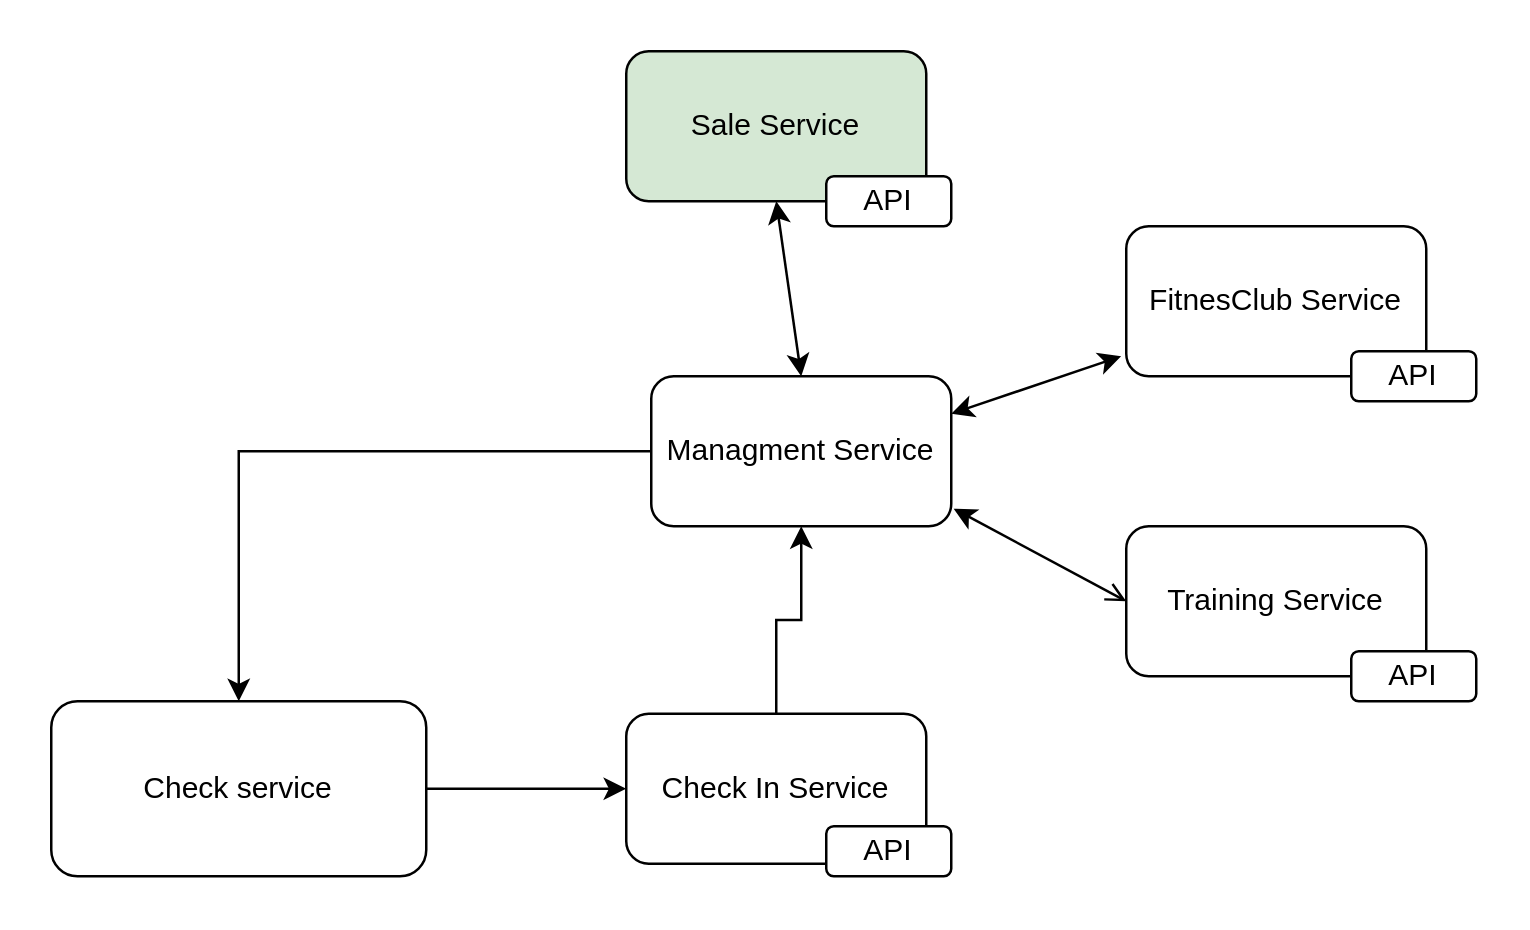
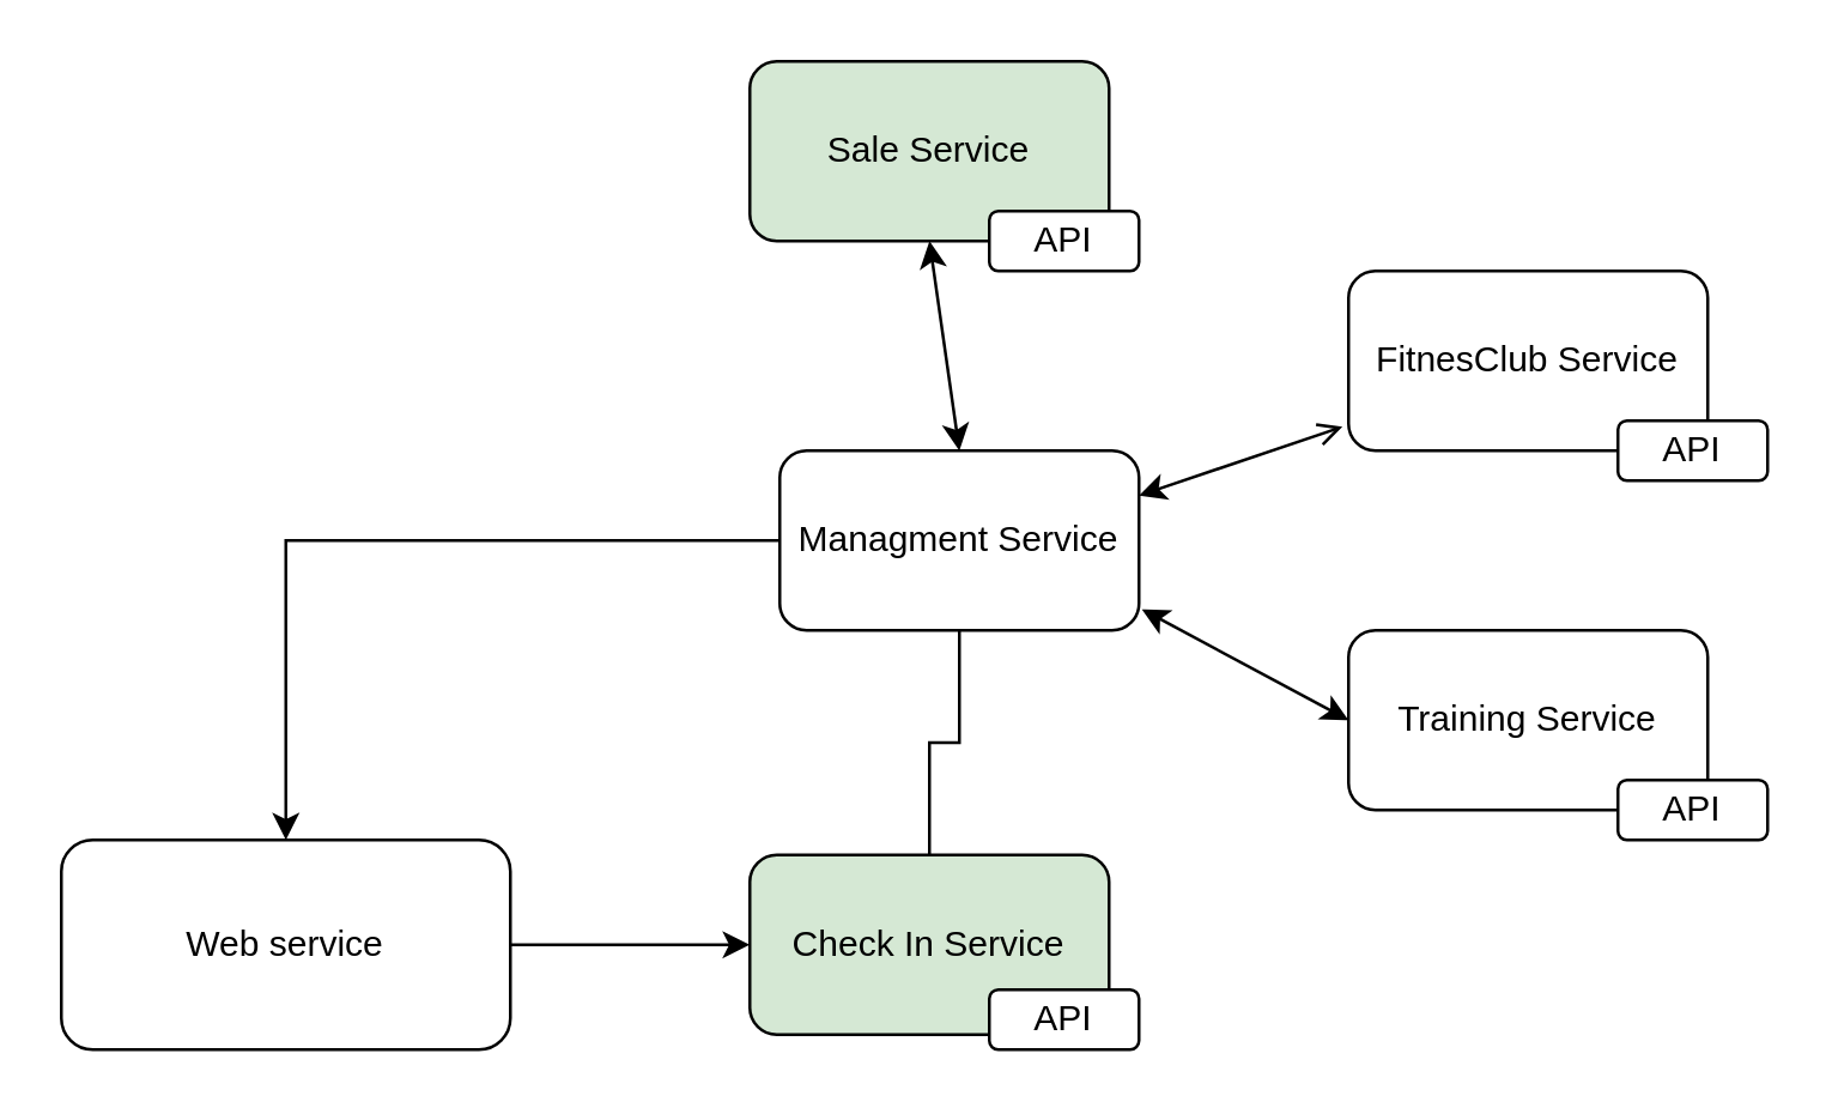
- <mxCell id="12" value="" style="endArrow=classic;startArrow=classic;html=1;rounded=0;entryX=-0.017;entryY=0.867;entryDx=0;entryDy=0;exitX=1;exitY=0.25;exitDx=0;exitDy=0;entryPerimeter=0;" edge="1" parent="1" source="7" target="8"><mxGeometry width="50" height="50" relative="1" as="geometry"><mxPoint x="360" y="113" as="sourcePoint" /><mxPoint x="439" y="150" as="targetPoint" /></mxGeometry></mxCell>
+ <mxCell id="12" value="" style="endArrow=open;startArrow=classic;html=1;rounded=0;entryX=-0.017;entryY=0.867;entryDx=0;entryDy=0;exitX=1;exitY=0.25;exitDx=0;exitDy=0;entryPerimeter=0;" edge="1" parent="1" source="7" target="8"><mxGeometry width="50" height="50" relative="1" as="geometry"><mxPoint x="360" y="113" as="sourcePoint" /><mxPoint x="439" y="150" as="targetPoint" /></mxGeometry></mxCell>
- <mxCell id="4" style="edgeStyle=orthogonalEdgeStyle;rounded=0;orthogonalLoop=1;jettySize=auto;html=1;exitX=0.5;exitY=0;exitDx=0;exitDy=0;entryX=0.5;entryY=1;entryDx=0;entryDy=0;" edge="1" parent="1" source="5" target="7"><mxGeometry relative="1" as="geometry" /></mxCell>
+ <mxCell id="4" style="edgeStyle=orthogonalEdgeStyle;rounded=0;orthogonalLoop=1;jettySize=auto;html=1;exitX=0.5;exitY=0;exitDx=0;exitDy=0;entryX=0.5;entryY=1;entryDx=0;entryDy=0;endArrow=none;" edge="1" parent="1" source="5" target="7"><mxGeometry relative="1" as="geometry" /></mxCell>
- <mxCell id="11" value="" style="endArrow=open;startArrow=classic;html=1;rounded=0;entryX=0;entryY=0.5;entryDx=0;entryDy=0;exitX=1.008;exitY=0.883;exitDx=0;exitDy=0;exitPerimeter=0;" edge="1" parent="1" source="7" target="9"><mxGeometry width="50" height="50" relative="1" as="geometry"><mxPoint x="350" y="270" as="sourcePoint" /><mxPoint x="440" y="190" as="targetPoint" /></mxGeometry></mxCell>
+ <mxCell id="11" value="" style="endArrow=classic;startArrow=classic;html=1;rounded=0;entryX=0;entryY=0.5;entryDx=0;entryDy=0;exitX=1.008;exitY=0.883;exitDx=0;exitDy=0;exitPerimeter=0;" edge="1" parent="1" source="7" target="9"><mxGeometry width="50" height="50" relative="1" as="geometry"><mxPoint x="350" y="270" as="sourcePoint" /><mxPoint x="440" y="190" as="targetPoint" /></mxGeometry></mxCell>
- <mxCell id="3" value="Check service" style="rounded=1;whiteSpace=wrap;html=1;" vertex="1" parent="1"><mxGeometry x="20" y="280" width="150" height="70" as="geometry" /></mxCell>
+ <mxCell id="3" value="Web service" style="rounded=1;whiteSpace=wrap;html=1;" vertex="1" parent="1"><mxGeometry x="20" y="280" width="150" height="70" as="geometry" /></mxCell>
- <mxCell id="5" value="Check In Service" style="rounded=1;whiteSpace=wrap;html=1;" vertex="1" parent="1"><mxGeometry x="250" y="285" width="120" height="60" as="geometry" /></mxCell>
+ <mxCell id="5" value="Check In Service" style="rounded=1;whiteSpace=wrap;html=1;fillColor=#d5e8d4;" vertex="1" parent="1"><mxGeometry x="250" y="285" width="120" height="60" as="geometry" /></mxCell>
